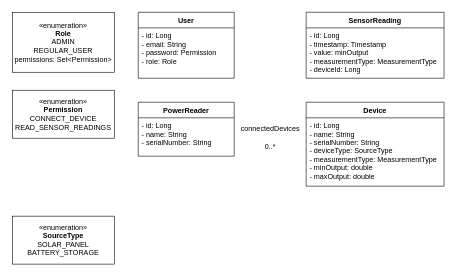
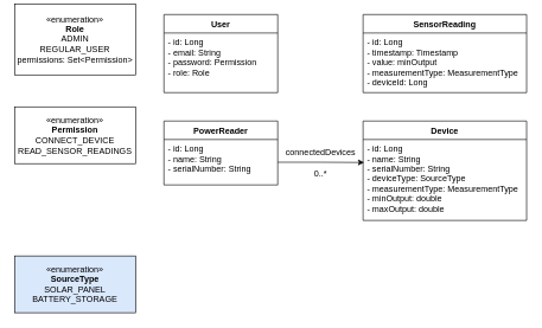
- <mxCell id="4" value="«enumeration»&lt;br&gt;&lt;b&gt;Role&lt;/b&gt;&lt;br&gt;ADMIN&lt;br&gt;REGULAR_USER&lt;br&gt;permissions: Set&amp;lt;Permission&amp;gt;" style="html=1;whiteSpace=wrap;" parent="1" vertex="1"><mxGeometry x="20" y="20" width="170" height="100" as="geometry" /></mxCell>
+ <mxCell id="4" value="«enumeration»&lt;br&gt;&lt;b&gt;Role&lt;/b&gt;&lt;br&gt;ADMIN&lt;br&gt;REGULAR_USER&lt;br&gt;permissions: Set&amp;lt;Permission&amp;gt;" style="html=1;whiteSpace=wrap;" parent="1" vertex="1"><mxGeometry x="20" y="5" width="170" height="100" as="geometry" /></mxCell>
+ <mxCell id="12" style="edgeStyle=orthogonalEdgeStyle;rounded=0;orthogonalLoop=1;jettySize=auto;html=1;exitX=1;exitY=0.5;exitDx=0;exitDy=0;entryX=0.006;entryY=0.284;entryDx=0;entryDy=0;entryPerimeter=0;" parent="1" source="9" target="11" edge="1"><mxGeometry relative="1" as="geometry" /></mxCell>
- <mxCell id="15" value="«enumeration»&lt;br&gt;&lt;b&gt;SourceType&lt;/b&gt;&lt;br&gt;SOLAR_PANEL&lt;br&gt;BATTERY_STORAGE" style="html=1;whiteSpace=wrap;" parent="1" vertex="1"><mxGeometry x="20" y="360" width="170" height="80" as="geometry" /></mxCell>
+ <mxCell id="15" value="«enumeration»&lt;br&gt;&lt;b&gt;SourceType&lt;/b&gt;&lt;br&gt;SOLAR_PANEL&lt;br&gt;BATTERY_STORAGE" style="html=1;whiteSpace=wrap;fillColor=#dae8fc;" parent="1" vertex="1"><mxGeometry x="20" y="360" width="170" height="80" as="geometry" /></mxCell>
